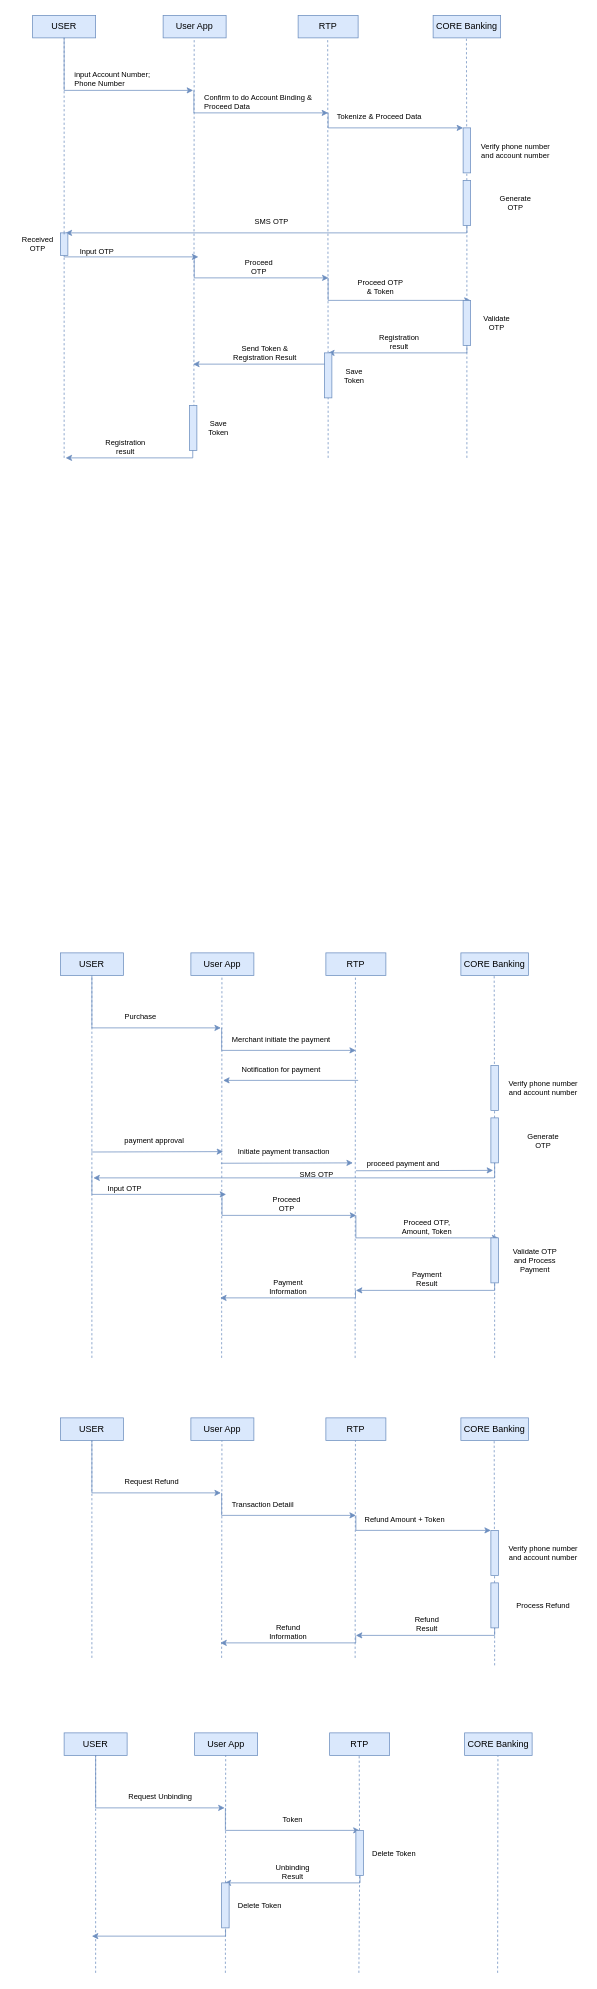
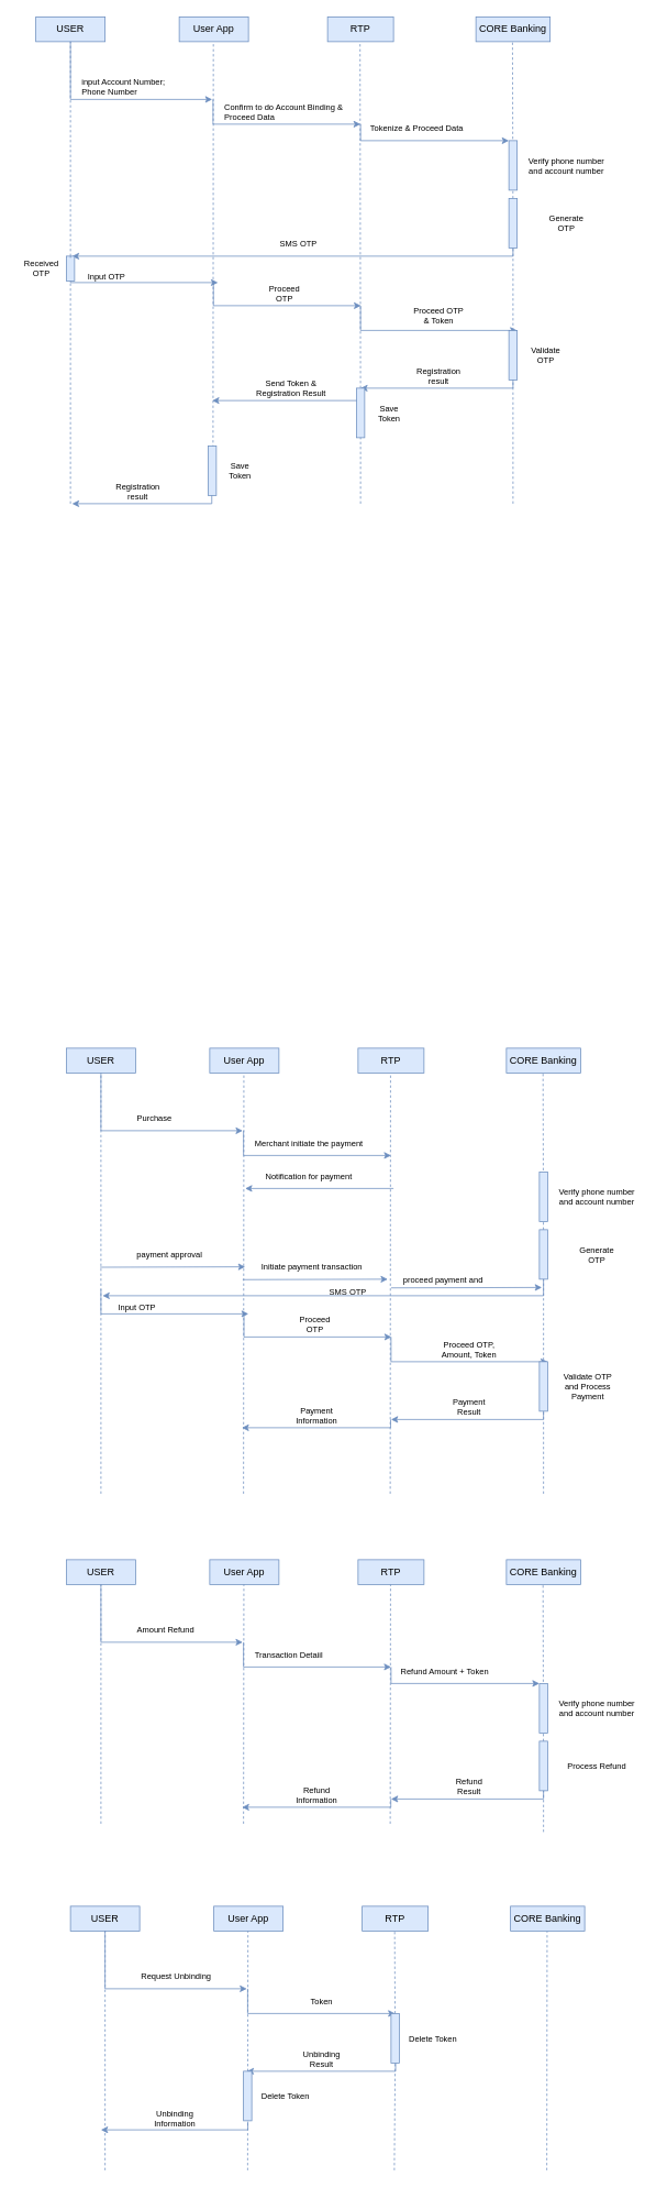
- <mxCell id="28" value="Proceed OTP &amp;amp; Token" style="text;html=1;fillColor=none;align=center;verticalAlign=middle;whiteSpace=wrap;rounded=0;fontSize=10;" parent="1" vertex="1"><mxGeometry x="472" y="367" width="70" height="30" as="geometry" /></mxCell>
+ <mxCell id="28" value="Proceed OTP &amp;amp; Token" style="text;html=1;fillColor=none;align=center;verticalAlign=middle;whiteSpace=wrap;rounded=0;fontSize=10;" parent="1" vertex="1"><mxGeometry x="497" y="367" width="70" height="30" as="geometry" /></mxCell>
- <mxCell id="77" value="Request Refund" style="text;html=1;fillColor=none;align=left;verticalAlign=middle;whiteSpace=wrap;rounded=0;fontSize=10;" parent="1" vertex="1"><mxGeometry x="164" y="1960" width="130" height="30" as="geometry" /></mxCell>
+ <mxCell id="77" value="Amount Refund" style="text;html=1;fillColor=none;align=left;verticalAlign=middle;whiteSpace=wrap;rounded=0;fontSize=10;" parent="1" vertex="1"><mxGeometry x="164" y="1960" width="130" height="30" as="geometry" /></mxCell>
+ <mxCell id="116" value="Unbinding&lt;br&gt;Information" style="text;html=1;fillColor=none;align=center;verticalAlign=middle;whiteSpace=wrap;rounded=0;fontSize=10;" parent="1" vertex="1"><mxGeometry x="187" y="2552" width="50" height="30" as="geometry" /></mxCell>
